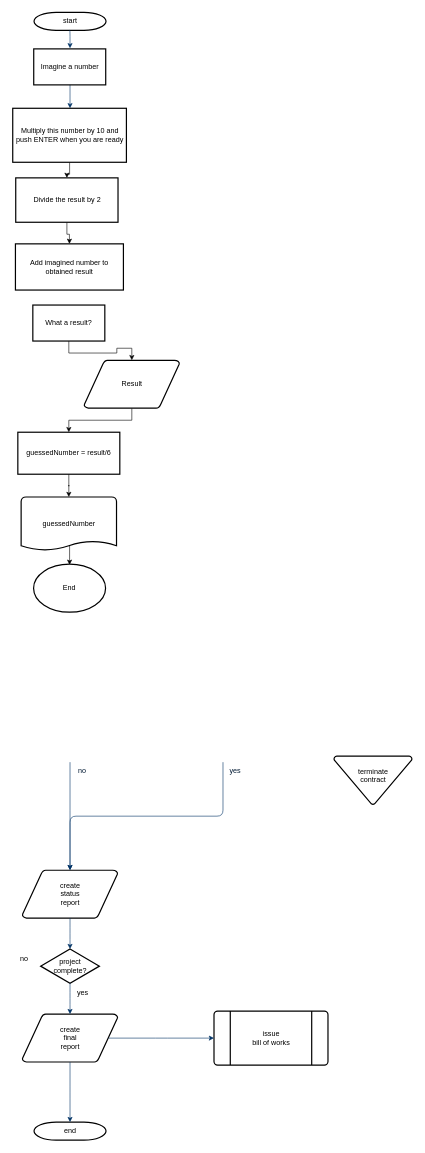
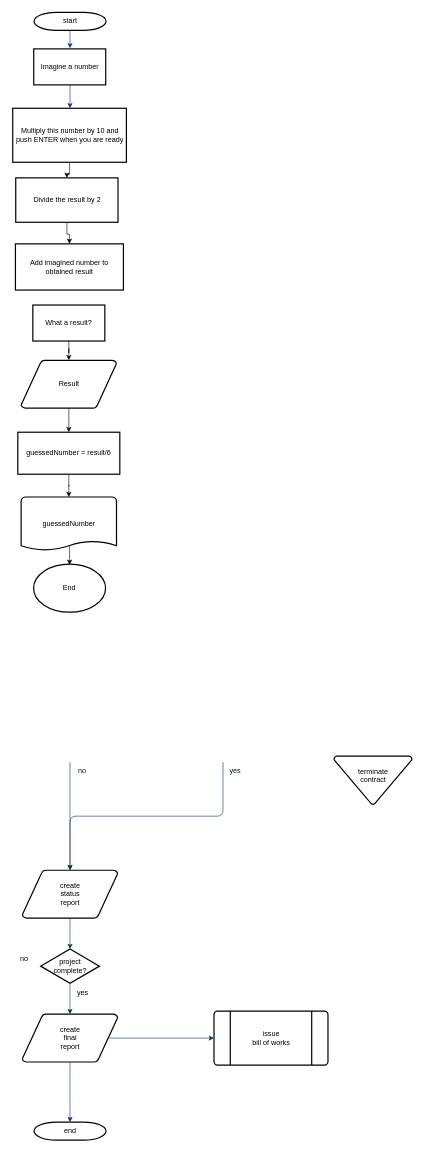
- <mxCell id="5" value="Result" style="shape=mxgraph.flowchart.data;strokeWidth=2;gradientColor=none;gradientDirection=north;fontStyle=0;html=1;" parent="1" vertex="1"><mxGeometry x="139.5" y="600" width="159" height="80" as="geometry" /></mxCell>
+ <mxCell id="5" value="Result" style="shape=mxgraph.flowchart.data;strokeWidth=2;gradientColor=none;gradientDirection=north;fontStyle=0;html=1;" parent="1" vertex="1"><mxGeometry x="34.5" y="600" width="159" height="80" as="geometry" /></mxCell>
